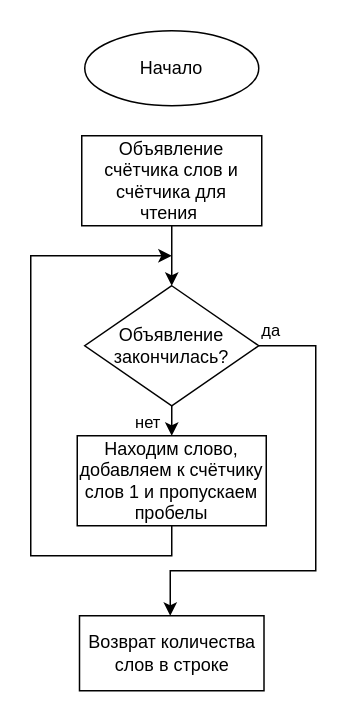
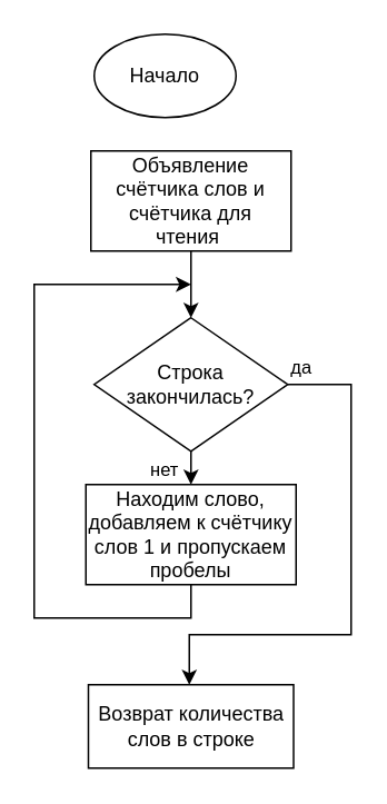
- <mxCell id="2" value="Начало" style="ellipse;whiteSpace=wrap;html=1;" parent="1" vertex="1"><mxGeometry x="56" y="20" width="116" height="50" as="geometry" /></mxCell>
+ <mxCell id="2" value="Начало" style="ellipse;whiteSpace=wrap;html=1;" parent="1" vertex="1"><mxGeometry x="56" y="20" width="85" height="50" as="geometry" /></mxCell>
- <mxCell id="7" value="Объявление закончилась?" style="rhombus;whiteSpace=wrap;html=1;" parent="1" vertex="1"><mxGeometry x="56" y="190" width="116" height="80" as="geometry" /></mxCell>
+ <mxCell id="7" value="Строка закончилась?" style="rhombus;whiteSpace=wrap;html=1;" parent="1" vertex="1"><mxGeometry x="56" y="190" width="116" height="80" as="geometry" /></mxCell>
